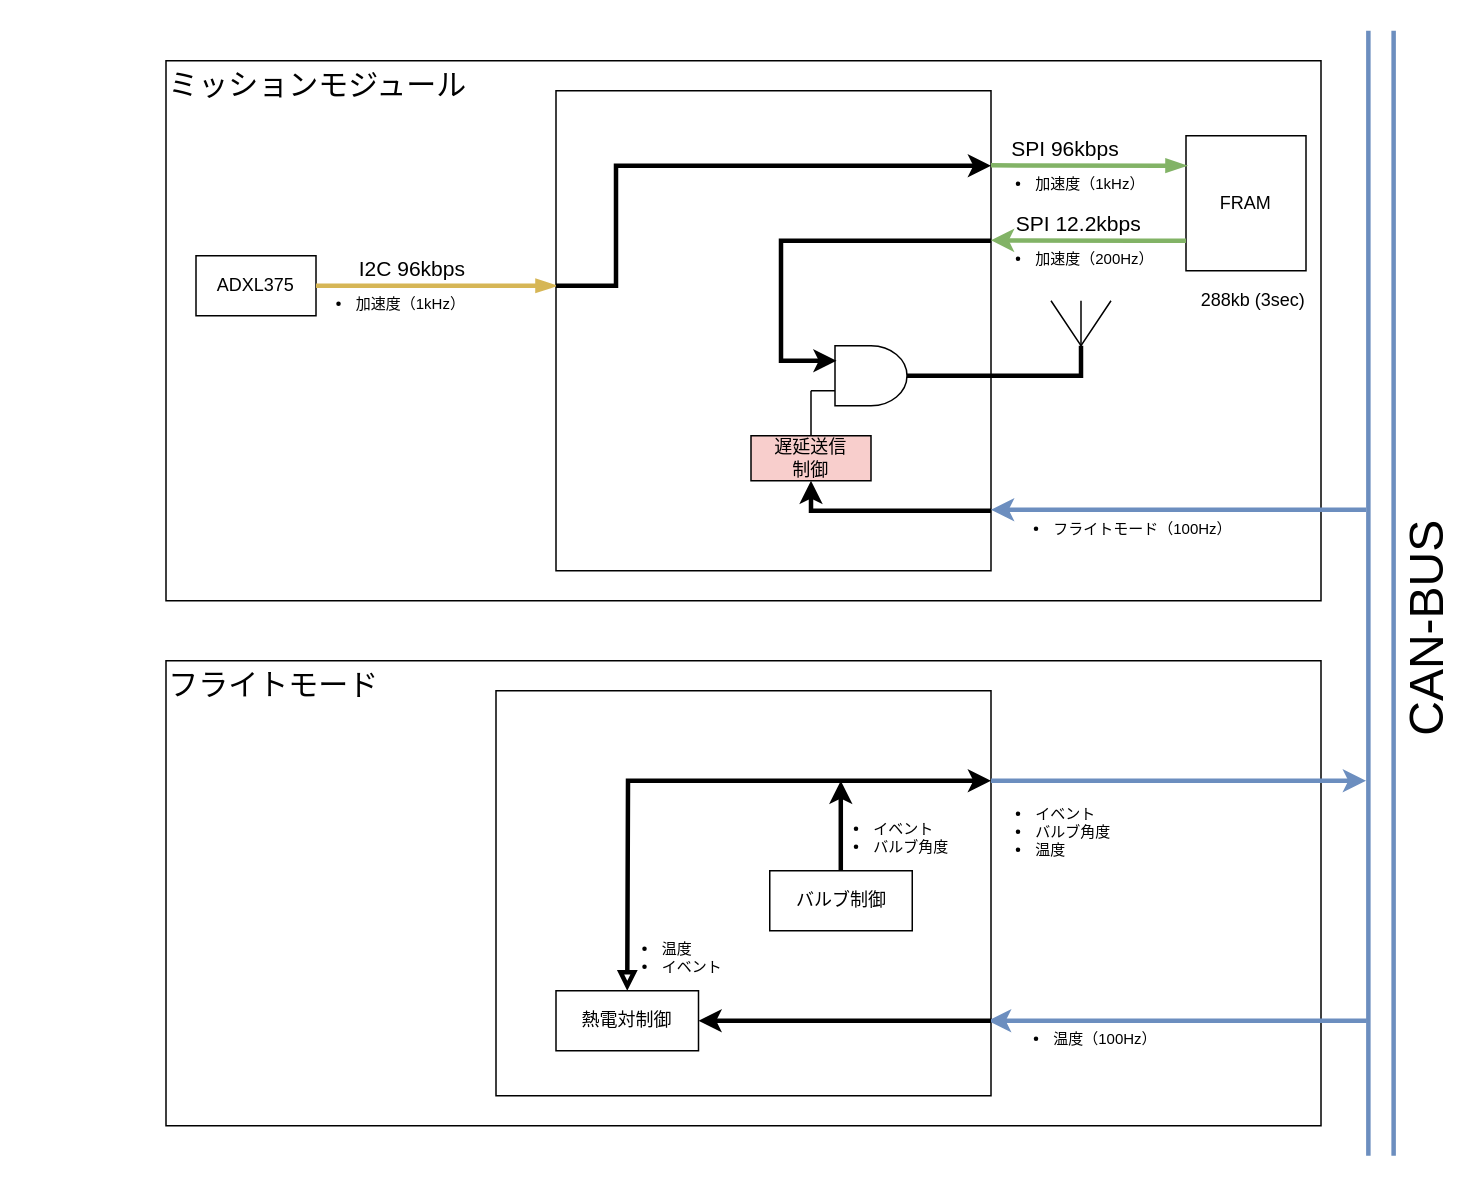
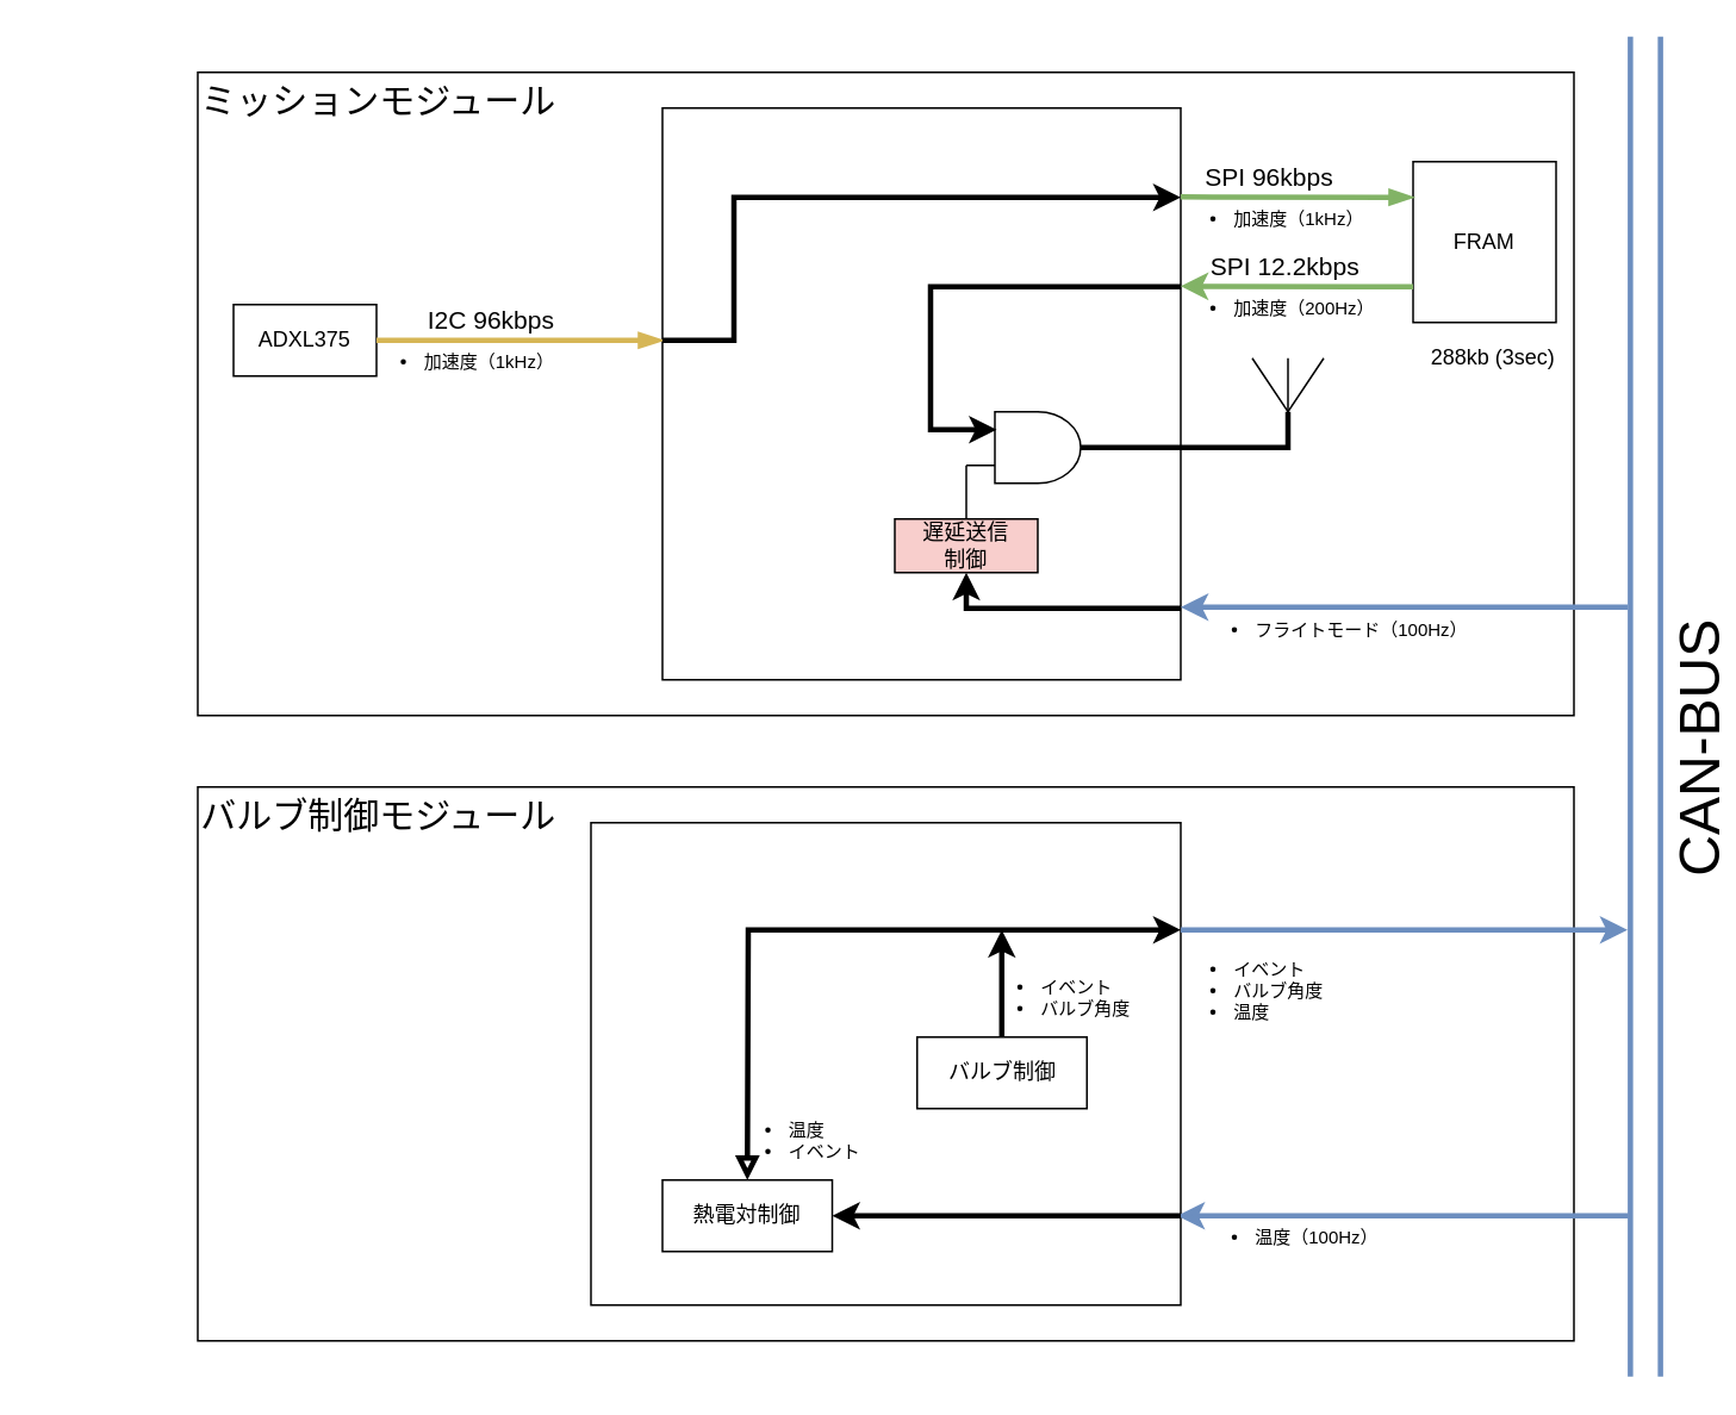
- <mxCell id="43" value="フライトモード" style="text;html=1;strokeColor=none;fillColor=none;align=left;verticalAlign=middle;whiteSpace=wrap;rounded=0;fontSize=20;" parent="1" vertex="1"><mxGeometry x="110" y="440" width="210" height="30" as="geometry" /></mxCell>
+ <mxCell id="43" value="バルブ制御モジュール" style="text;html=1;strokeColor=none;fillColor=none;align=left;verticalAlign=middle;whiteSpace=wrap;rounded=0;fontSize=20;" parent="1" vertex="1"><mxGeometry x="110" y="440" width="210" height="30" as="geometry" /></mxCell>
